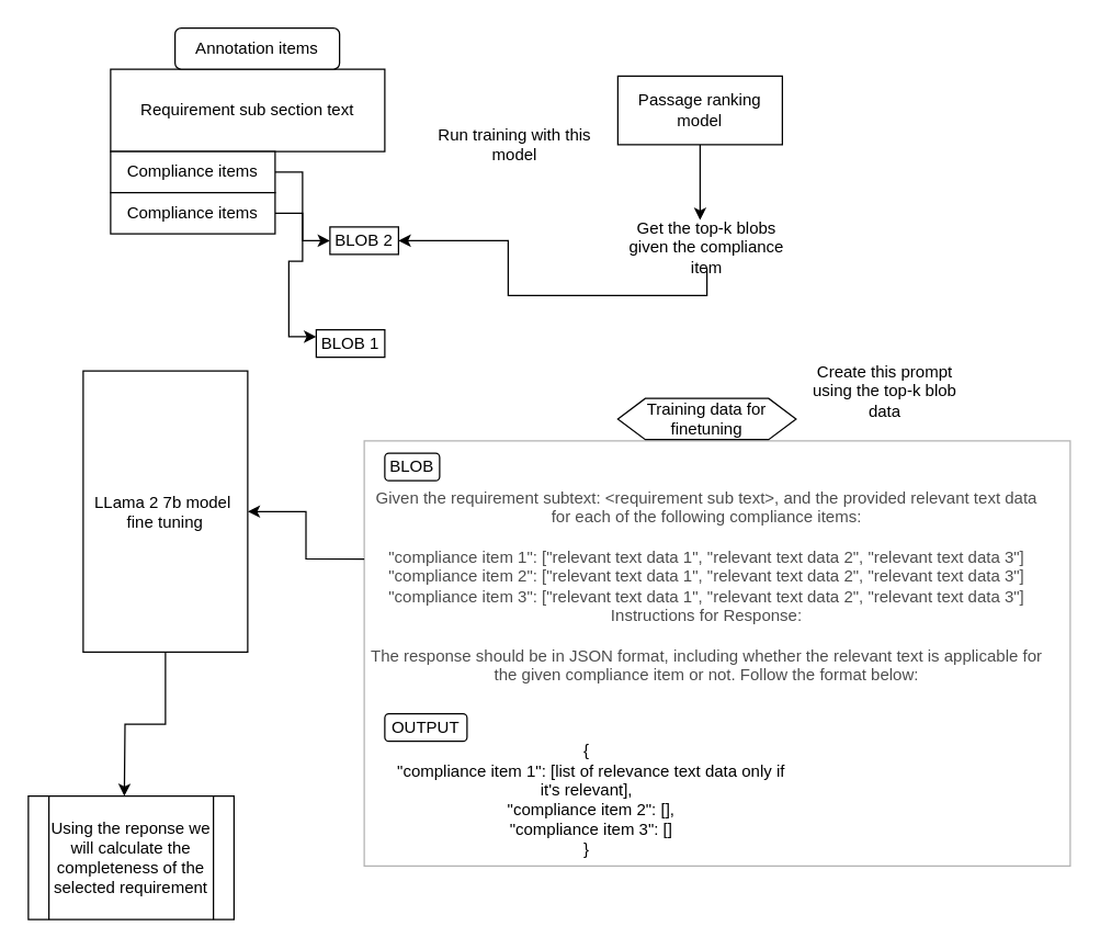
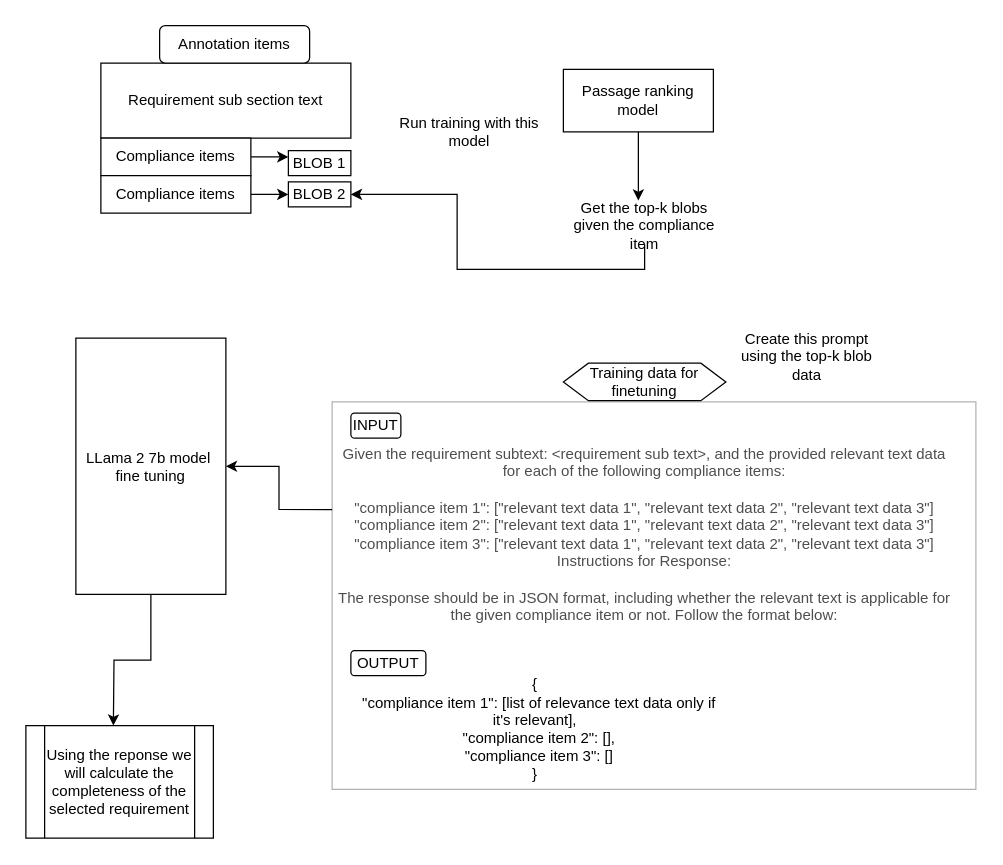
- <mxCell id="8" value="BLOB 2" style="rounded=0;whiteSpace=wrap;html=1;" vertex="1" parent="1"><mxGeometry x="240" y="165" width="50" height="20" as="geometry" /></mxCell>
+ <mxCell id="8" value="BLOB 2" style="rounded=0;whiteSpace=wrap;html=1;" vertex="1" parent="1"><mxGeometry x="230" y="145" width="50" height="20" as="geometry" /></mxCell>
- <mxCell id="5" value="BLOB 1" style="rounded=0;whiteSpace=wrap;html=1;" vertex="1" parent="1"><mxGeometry x="230" y="240" width="50" height="20" as="geometry" /></mxCell>
+ <mxCell id="5" value="BLOB 1" style="rounded=0;whiteSpace=wrap;html=1;" vertex="1" parent="1"><mxGeometry x="230" y="120" width="50" height="20" as="geometry" /></mxCell>
- <mxCell id="23" value="BLOB" style="rounded=1;whiteSpace=wrap;html=1;" vertex="1" parent="1"><mxGeometry x="280" y="330" width="40" height="20" as="geometry" /></mxCell>
+ <mxCell id="23" value="INPUT" style="rounded=1;whiteSpace=wrap;html=1;" vertex="1" parent="1"><mxGeometry x="280" y="330" width="40" height="20" as="geometry" /></mxCell>
